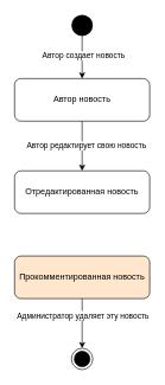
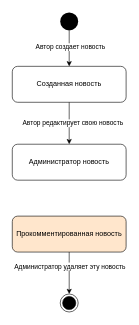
- <mxCell id="3" value="Автор новость" style="rounded=1;whiteSpace=wrap;html=1;" vertex="1" parent="1"><mxGeometry x="20" y="110" width="190" height="60" as="geometry" /></mxCell>
+ <mxCell id="3" value="Созданная новость" style="rounded=1;whiteSpace=wrap;html=1;" vertex="1" parent="1"><mxGeometry x="20" y="110" width="190" height="60" as="geometry" /></mxCell>
- <mxCell id="4" value="Отредактированная новость" style="rounded=1;whiteSpace=wrap;html=1;" vertex="1" parent="1"><mxGeometry x="20" y="240" width="190" height="60" as="geometry" /></mxCell>
+ <mxCell id="4" value="Администратор новость" style="rounded=1;whiteSpace=wrap;html=1;" vertex="1" parent="1"><mxGeometry x="20" y="240" width="190" height="60" as="geometry" /></mxCell>
